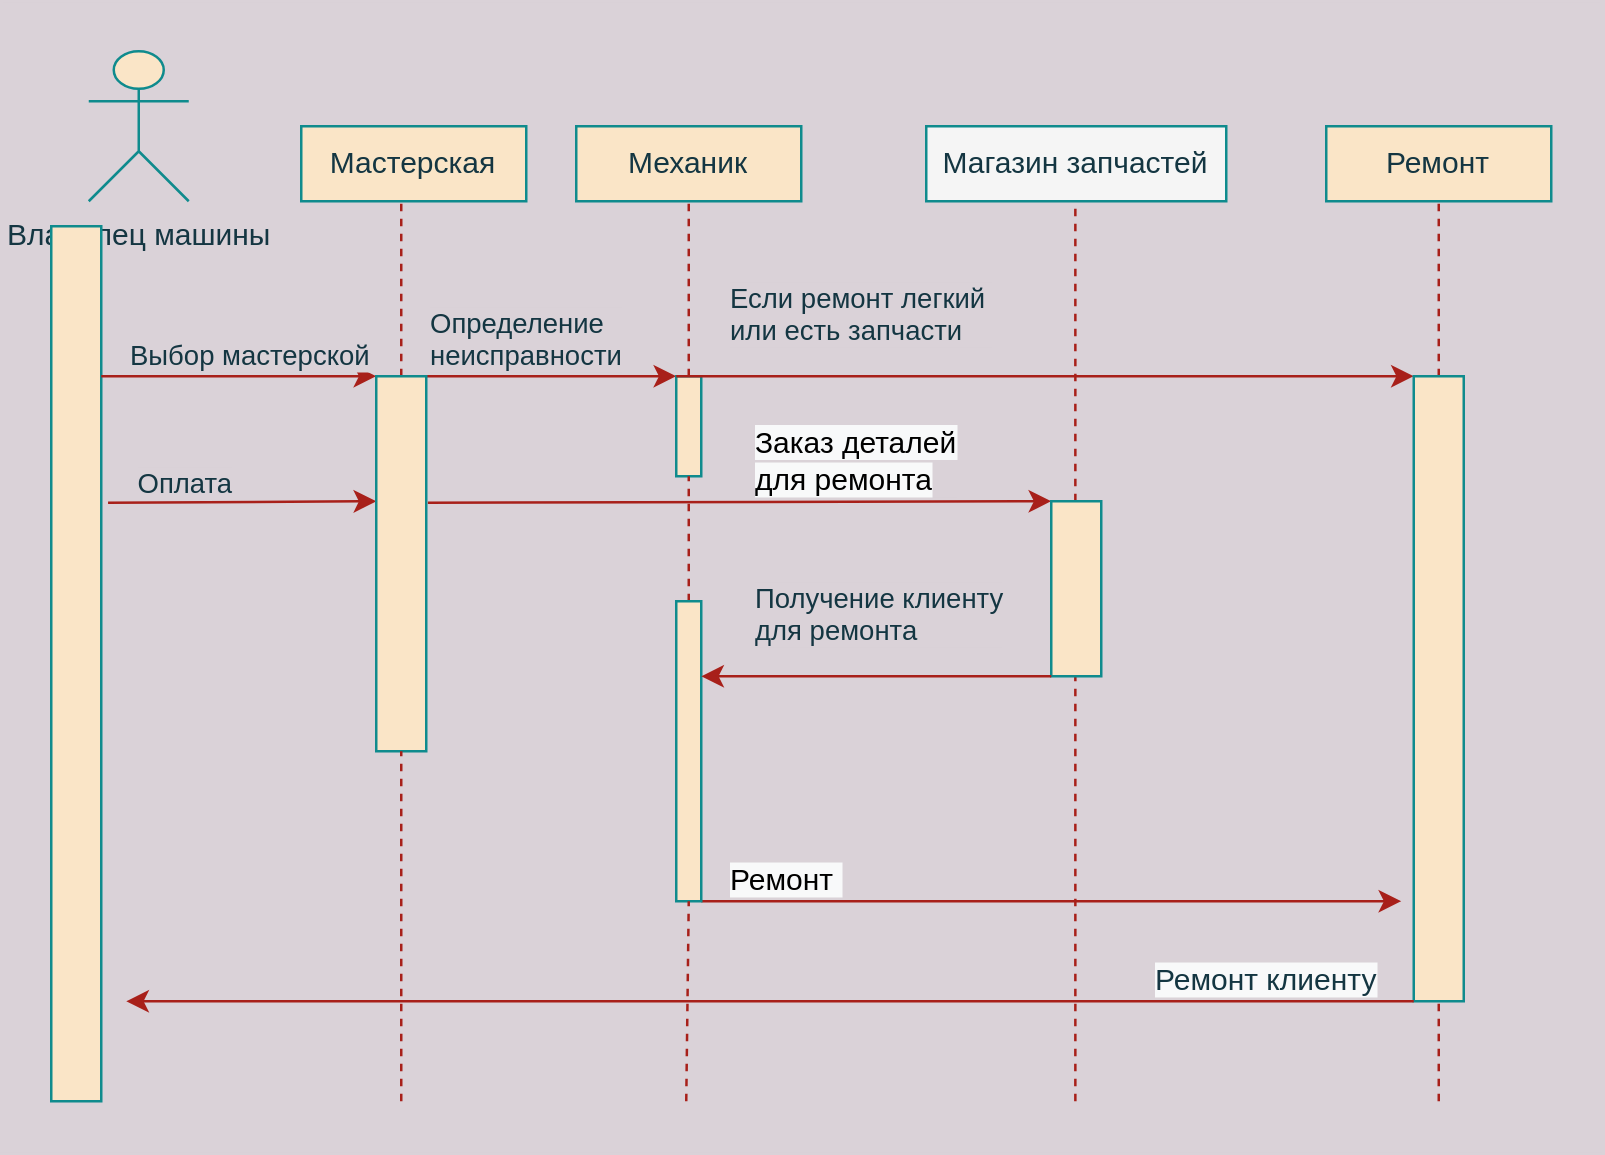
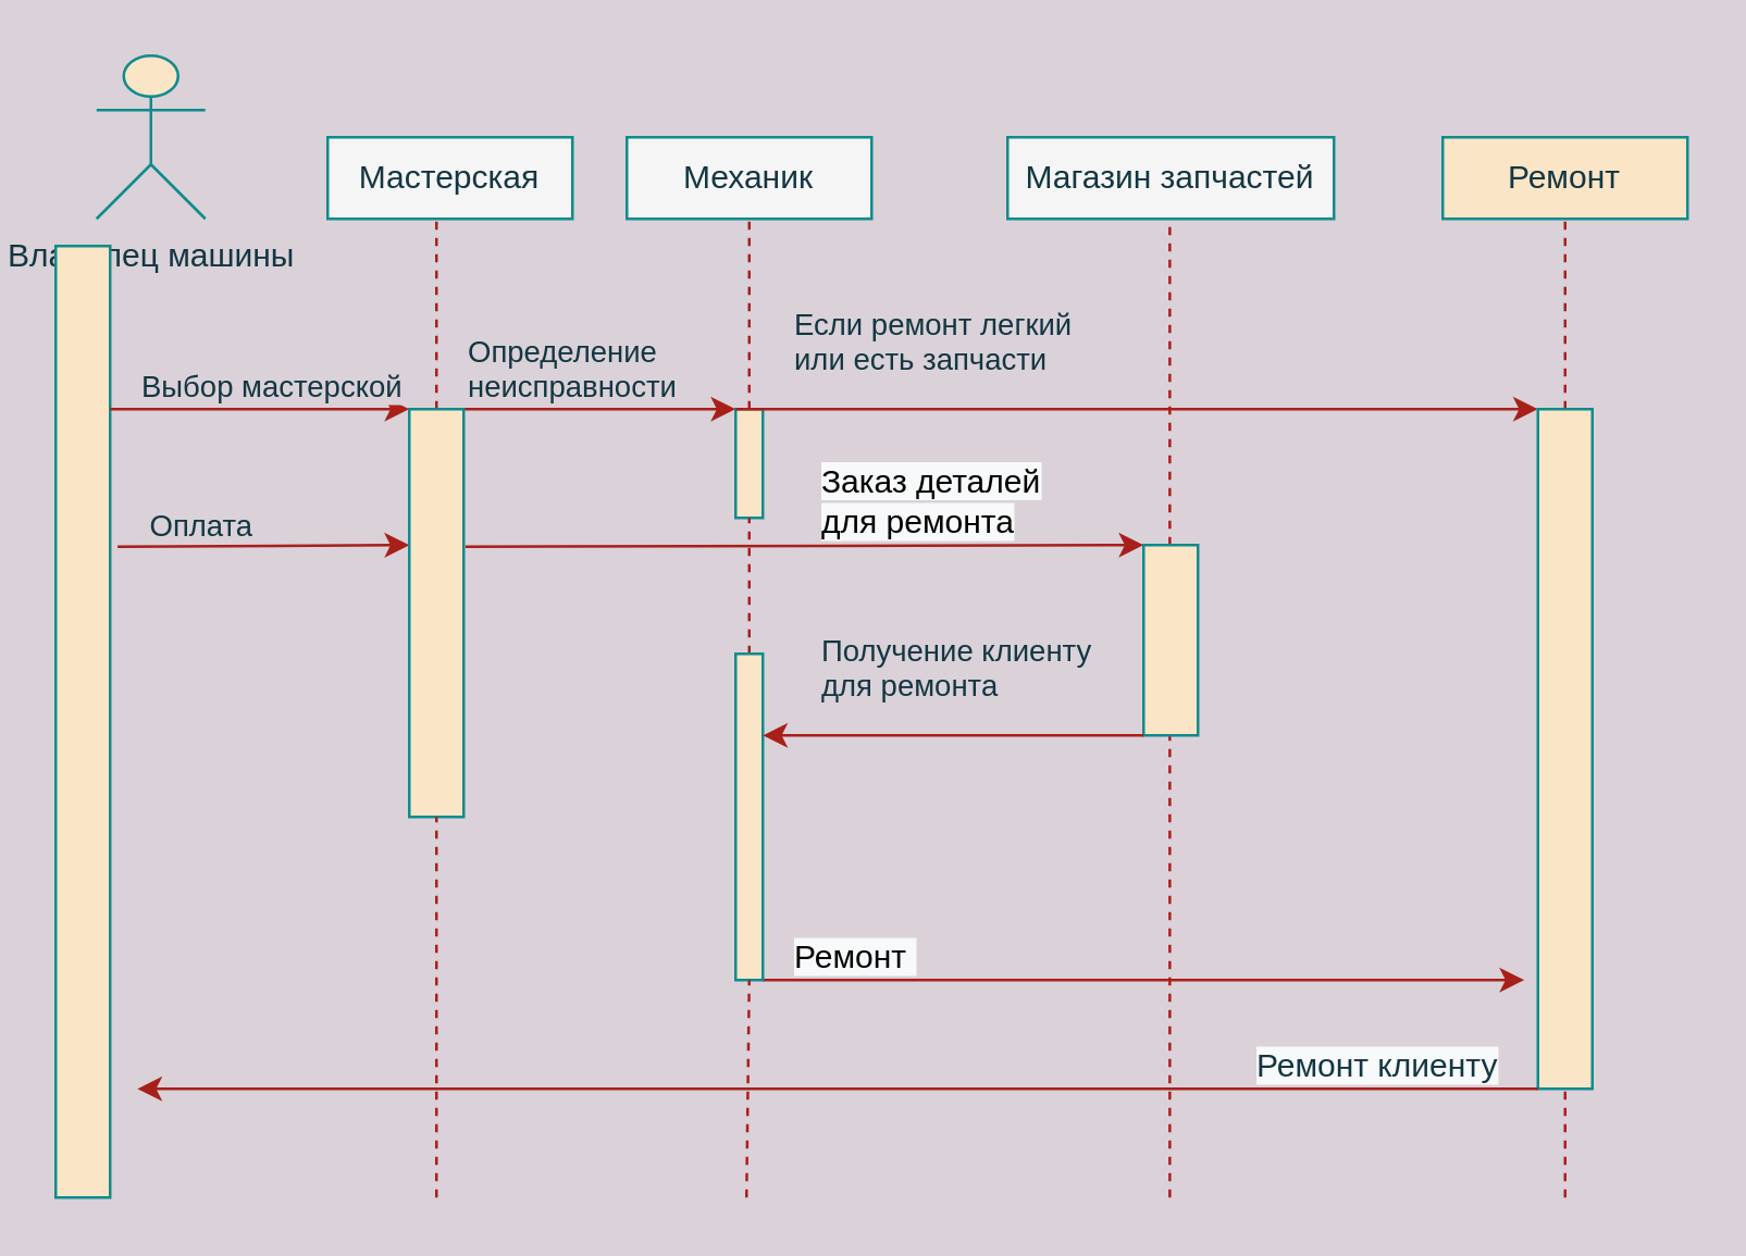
- <mxCell id="5" value="Мастерская" style="rounded=0;whiteSpace=wrap;html=1;sketch=0;fontColor=#143642;strokeColor=#0F8B8D;fillColor=#FAE5C7;" vertex="1" parent="1"><mxGeometry x="120" y="50" width="90" height="30" as="geometry" /></mxCell>
+ <mxCell id="5" value="Мастерская" style="rounded=0;whiteSpace=wrap;html=1;sketch=0;fontColor=#143642;strokeColor=#0F8B8D;fillColor=#f5f5f5;" vertex="1" parent="1"><mxGeometry x="120" y="50" width="90" height="30" as="geometry" /></mxCell>
- <mxCell id="9" value="Механик" style="rounded=0;whiteSpace=wrap;html=1;sketch=0;fontColor=#143642;strokeColor=#0F8B8D;fillColor=#FAE5C7;" vertex="1" parent="1"><mxGeometry x="230" y="50" width="90" height="30" as="geometry" /></mxCell>
+ <mxCell id="9" value="Механик" style="rounded=0;whiteSpace=wrap;html=1;sketch=0;fontColor=#143642;strokeColor=#0F8B8D;fillColor=#f5f5f5;" vertex="1" parent="1"><mxGeometry x="230" y="50" width="90" height="30" as="geometry" /></mxCell>
